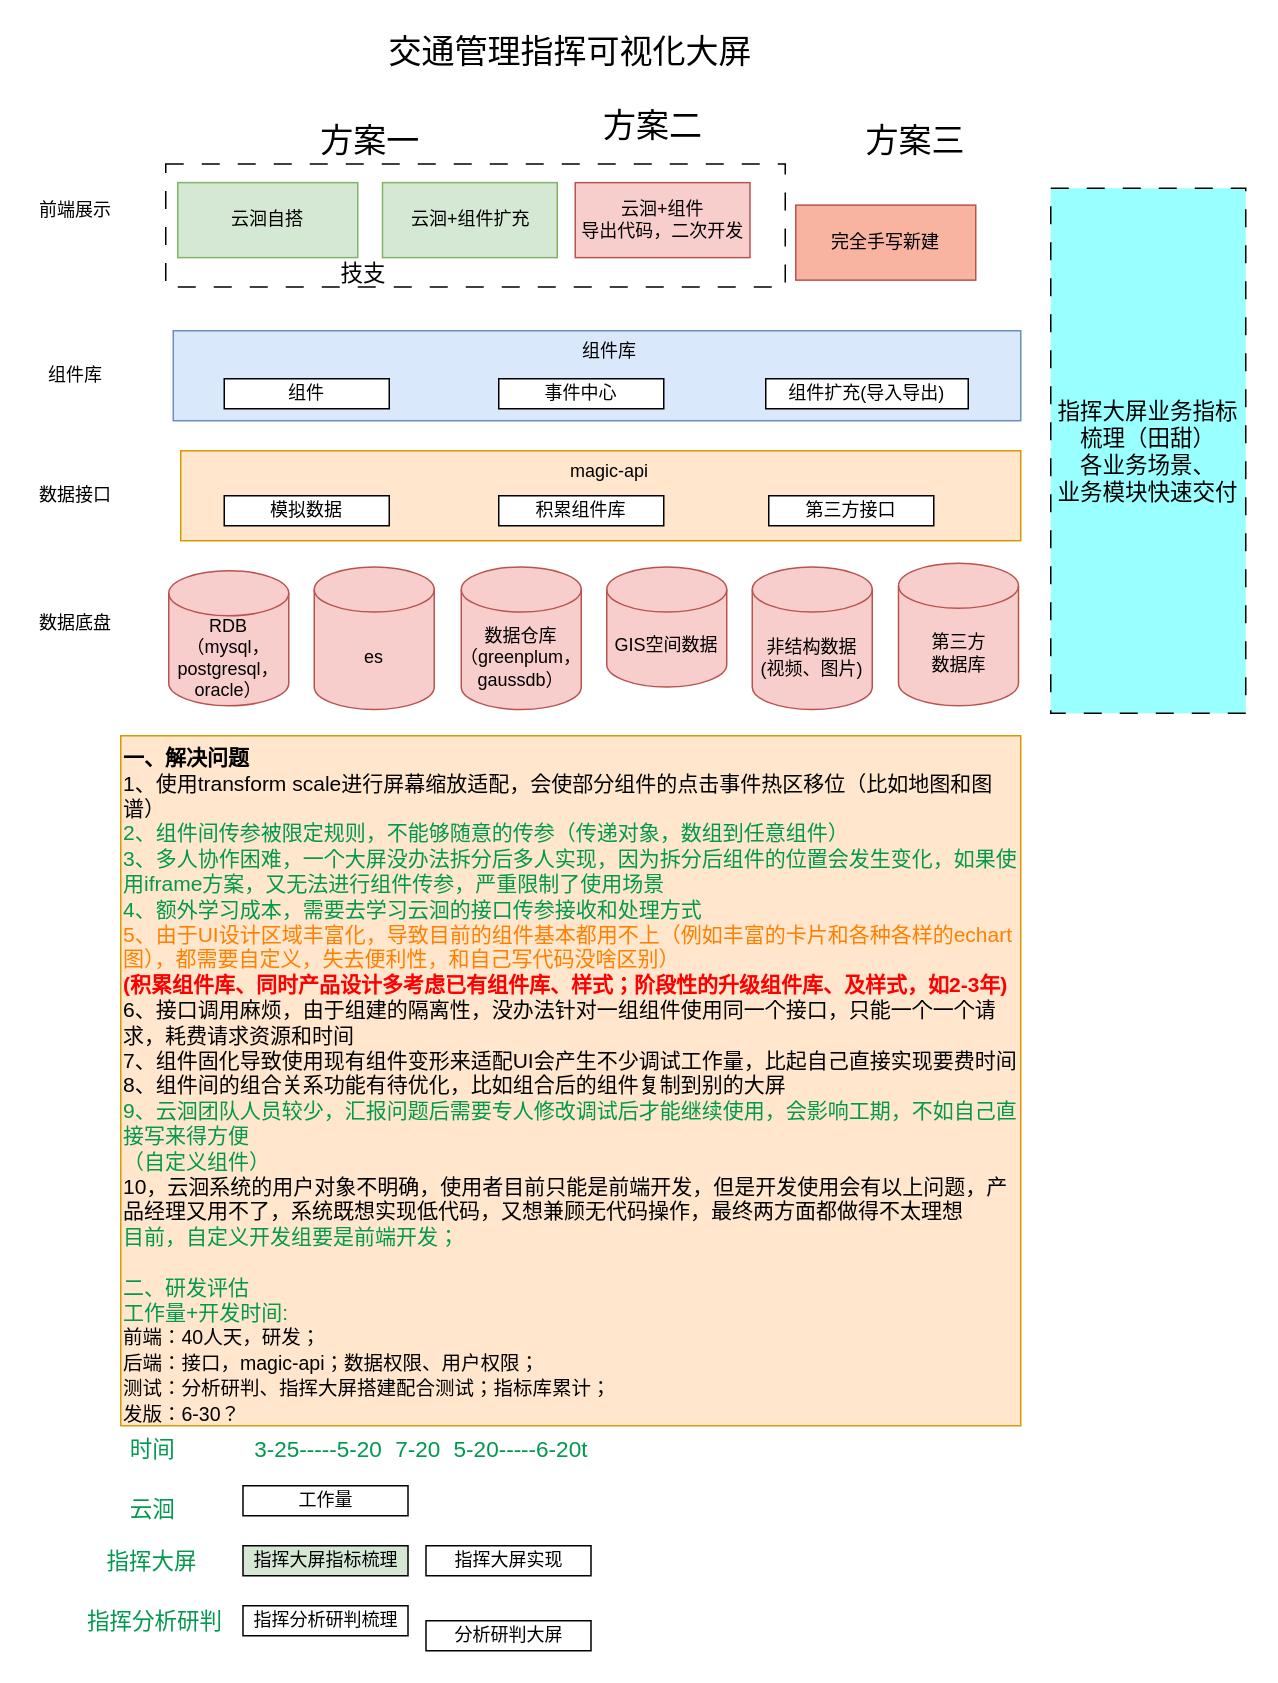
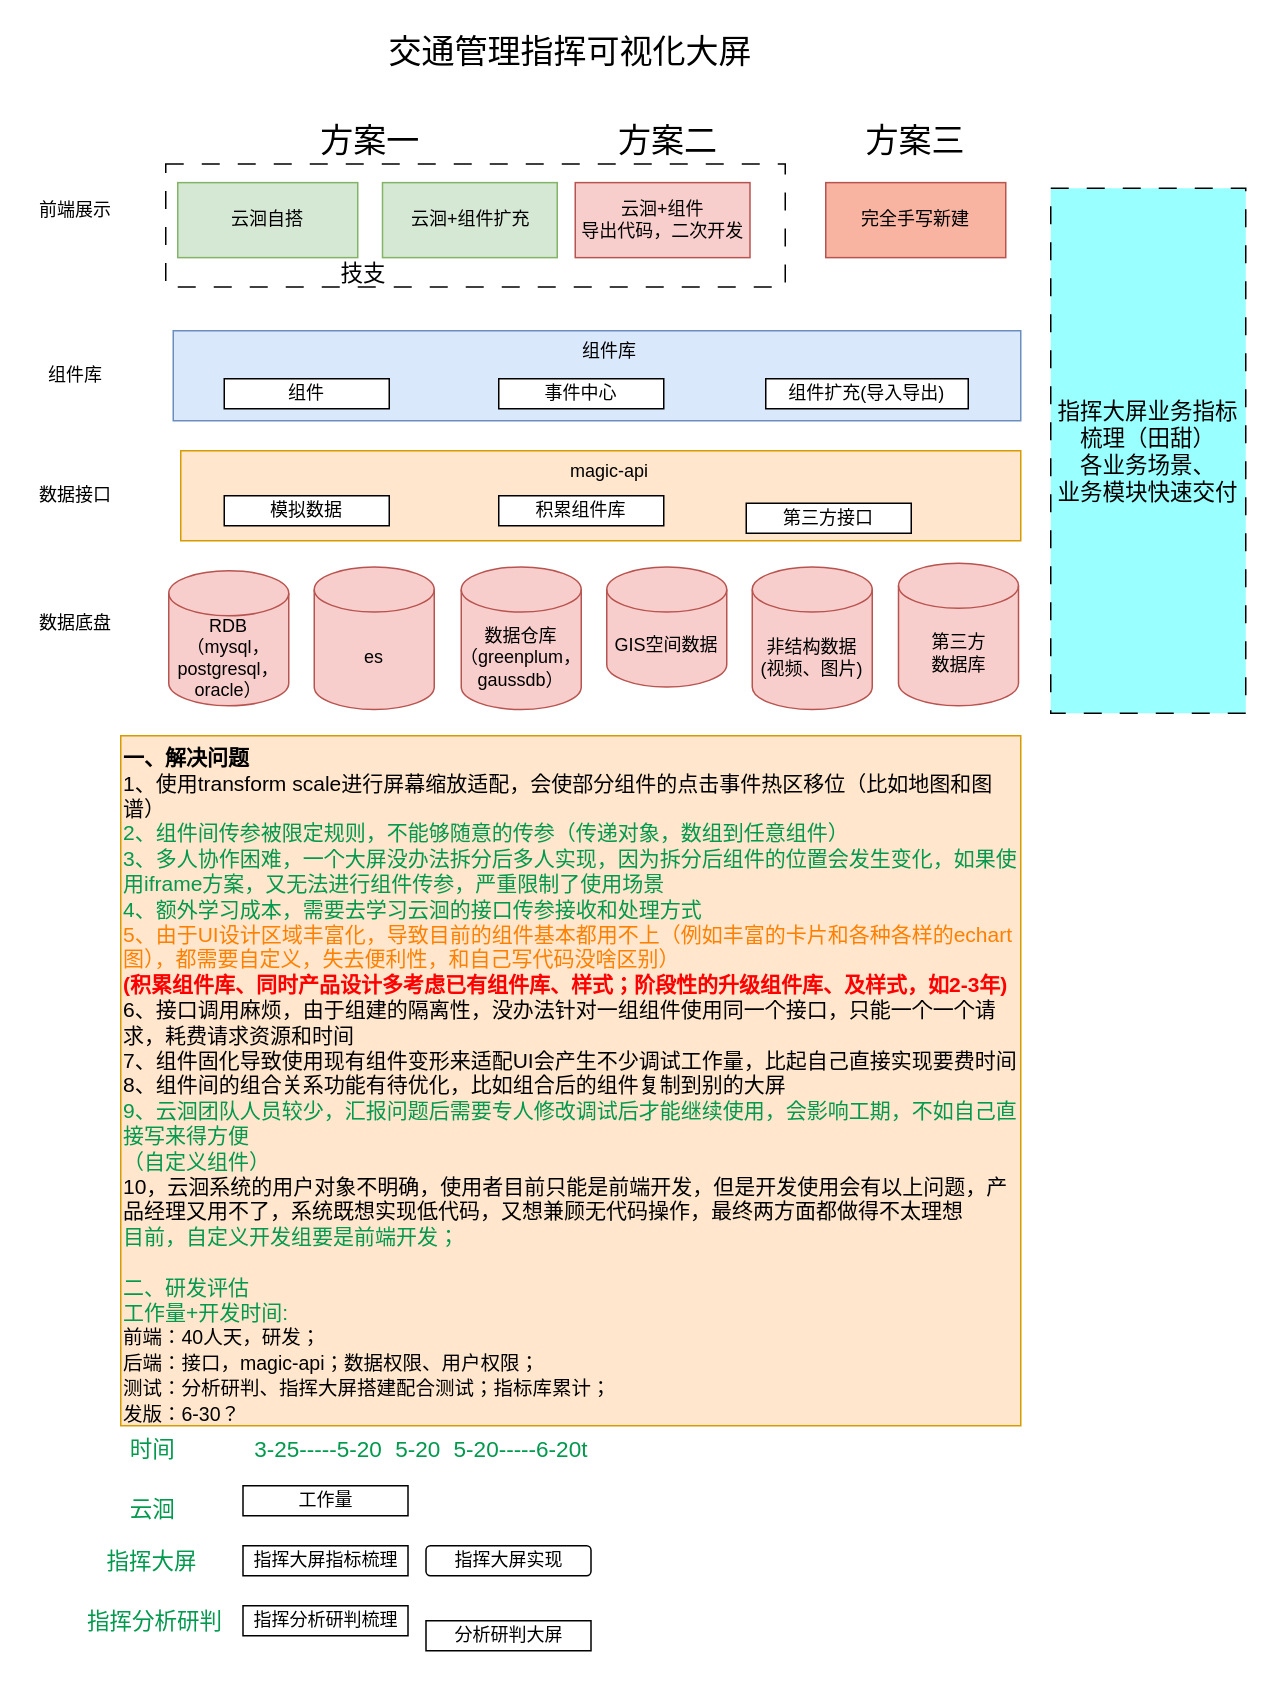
- <mxCell id="28" value="方案二" style="text;html=1;strokeColor=none;fillColor=none;align=center;verticalAlign=middle;whiteSpace=wrap;rounded=0;fontSize=22;" vertex="1" parent="1"><mxGeometry x="390" y="68.75" width="90" height="30" as="geometry" /></mxCell>
+ <mxCell id="28" value="方案二" style="text;html=1;strokeColor=none;fillColor=none;align=center;verticalAlign=middle;whiteSpace=wrap;rounded=0;fontSize=22;" vertex="1" parent="1"><mxGeometry x="400" y="78.75" width="90" height="30" as="geometry" /></mxCell>
- <mxCell id="3" value="完全手写新建" style="rounded=0;whiteSpace=wrap;html=1;fillColor=#F8B3A1;strokeColor=#b85450;" vertex="1" parent="1"><mxGeometry x="530" y="136.25" width="120" height="50" as="geometry" /></mxCell>
+ <mxCell id="3" value="完全手写新建" style="rounded=0;whiteSpace=wrap;html=1;fillColor=#F8B3A1;strokeColor=#b85450;" vertex="1" parent="1"><mxGeometry x="550" y="121.25" width="120" height="50" as="geometry" /></mxCell>
- <mxCell id="21" value="第三方接口" style="rounded=0;whiteSpace=wrap;html=1;" vertex="1" parent="1"><mxGeometry x="512" y="330" width="110" height="20" as="geometry" /></mxCell>
+ <mxCell id="21" value="第三方接口" style="rounded=0;whiteSpace=wrap;html=1;" vertex="1" parent="1"><mxGeometry x="497" y="335" width="110" height="20" as="geometry" /></mxCell>
- <mxCell id="38" value="7-20" style="text;html=1;align=center;verticalAlign=middle;resizable=0;points=[];autosize=1;strokeColor=none;fillColor=none;fontSize=15;fontColor=#00994D;" vertex="1" parent="1"><mxGeometry x="253" y="950" width="50" height="30" as="geometry" /></mxCell>
+ <mxCell id="38" value="5-20" style="text;html=1;align=center;verticalAlign=middle;resizable=0;points=[];autosize=1;strokeColor=none;fillColor=none;fontSize=15;fontColor=#00994D;" vertex="1" parent="1"><mxGeometry x="253" y="950" width="50" height="30" as="geometry" /></mxCell>
- <mxCell id="36" value="指挥大屏指标梳理" style="rounded=0;whiteSpace=wrap;html=1;fillColor=#d5e8d4;" vertex="1" parent="1"><mxGeometry x="161.5" y="1030" width="110" height="20" as="geometry" /></mxCell>
+ <mxCell id="36" value="指挥大屏指标梳理" style="rounded=0;whiteSpace=wrap;html=1;" vertex="1" parent="1"><mxGeometry x="161.5" y="1030" width="110" height="20" as="geometry" /></mxCell>
- <mxCell id="34" value="指挥大屏实现" style="rounded=0;whiteSpace=wrap;html=1;" vertex="1" parent="1"><mxGeometry x="283.5" y="1030" width="110" height="20" as="geometry" /></mxCell>
+ <mxCell id="34" value="指挥大屏实现" style="whiteSpace=wrap;html=1;rounded=1;" vertex="1" parent="1"><mxGeometry x="283.5" y="1030" width="110" height="20" as="geometry" /></mxCell>
